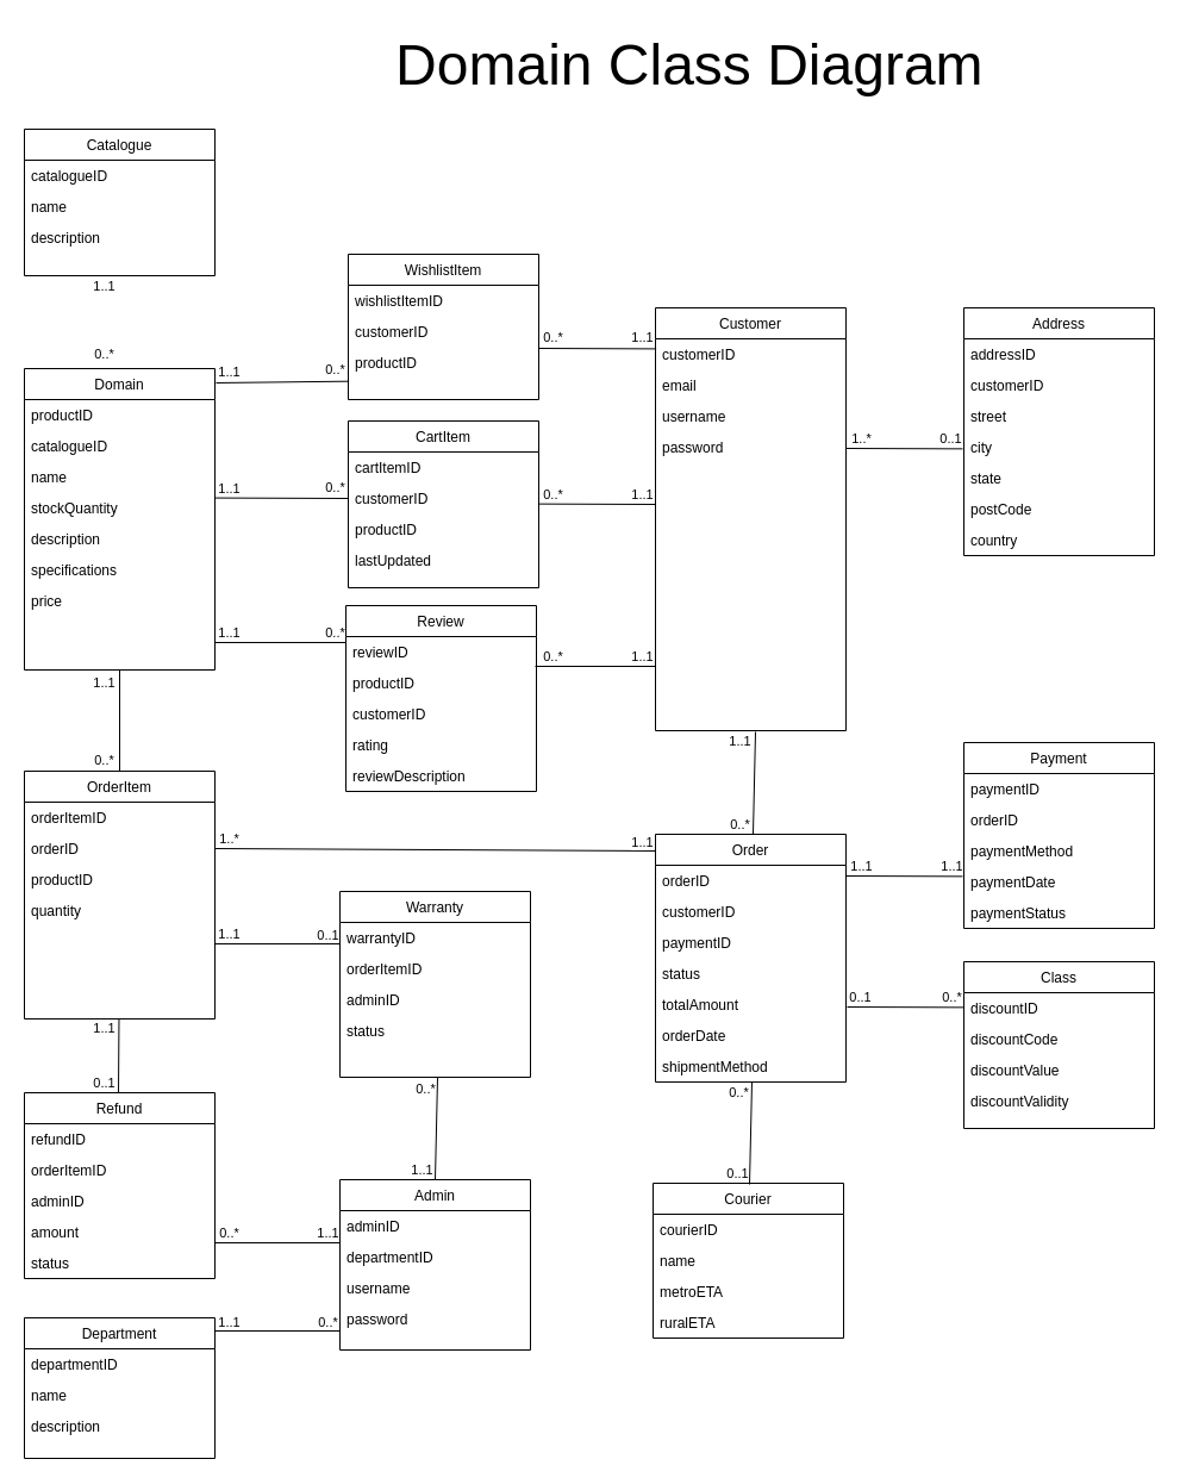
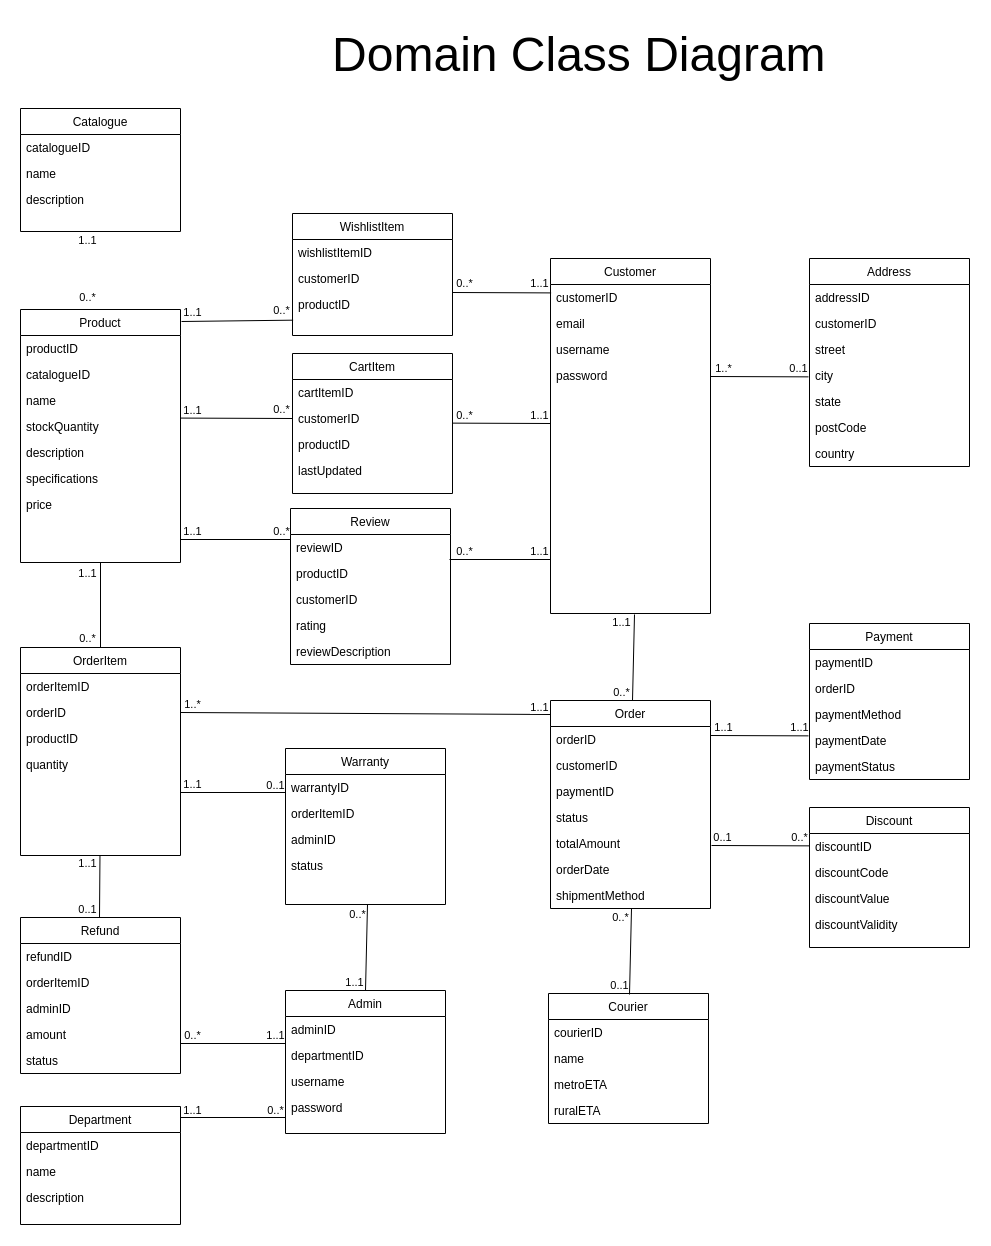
- <mxCell id="21" value="Domain" style="swimlane;fontStyle=0;align=center;verticalAlign=top;childLayout=stackLayout;horizontal=1;startSize=26;horizontalStack=0;resizeParent=1;resizeLast=0;collapsible=1;marginBottom=0;rounded=0;shadow=0;strokeWidth=1;" parent="1" vertex="1"><mxGeometry x="20" y="309" width="160" height="253" as="geometry"><mxRectangle x="230" y="140" width="160" height="26" as="alternateBounds" /></mxGeometry></mxCell>
+ <mxCell id="21" value="Product" style="swimlane;fontStyle=0;align=center;verticalAlign=top;childLayout=stackLayout;horizontal=1;startSize=26;horizontalStack=0;resizeParent=1;resizeLast=0;collapsible=1;marginBottom=0;rounded=0;shadow=0;strokeWidth=1;" parent="1" vertex="1"><mxGeometry x="20" y="309" width="160" height="253" as="geometry"><mxRectangle x="230" y="140" width="160" height="26" as="alternateBounds" /></mxGeometry></mxCell>
- <mxCell id="65" value="Class" style="swimlane;fontStyle=0;align=center;verticalAlign=top;childLayout=stackLayout;horizontal=1;startSize=26;horizontalStack=0;resizeParent=1;resizeLast=0;collapsible=1;marginBottom=0;rounded=0;shadow=0;strokeWidth=1;" parent="1" vertex="1"><mxGeometry x="809" y="807" width="160" height="140" as="geometry"><mxRectangle x="230" y="140" width="160" height="26" as="alternateBounds" /></mxGeometry></mxCell>
+ <mxCell id="65" value="Discount" style="swimlane;fontStyle=0;align=center;verticalAlign=top;childLayout=stackLayout;horizontal=1;startSize=26;horizontalStack=0;resizeParent=1;resizeLast=0;collapsible=1;marginBottom=0;rounded=0;shadow=0;strokeWidth=1;" parent="1" vertex="1"><mxGeometry x="809" y="807" width="160" height="140" as="geometry"><mxRectangle x="230" y="140" width="160" height="26" as="alternateBounds" /></mxGeometry></mxCell>
